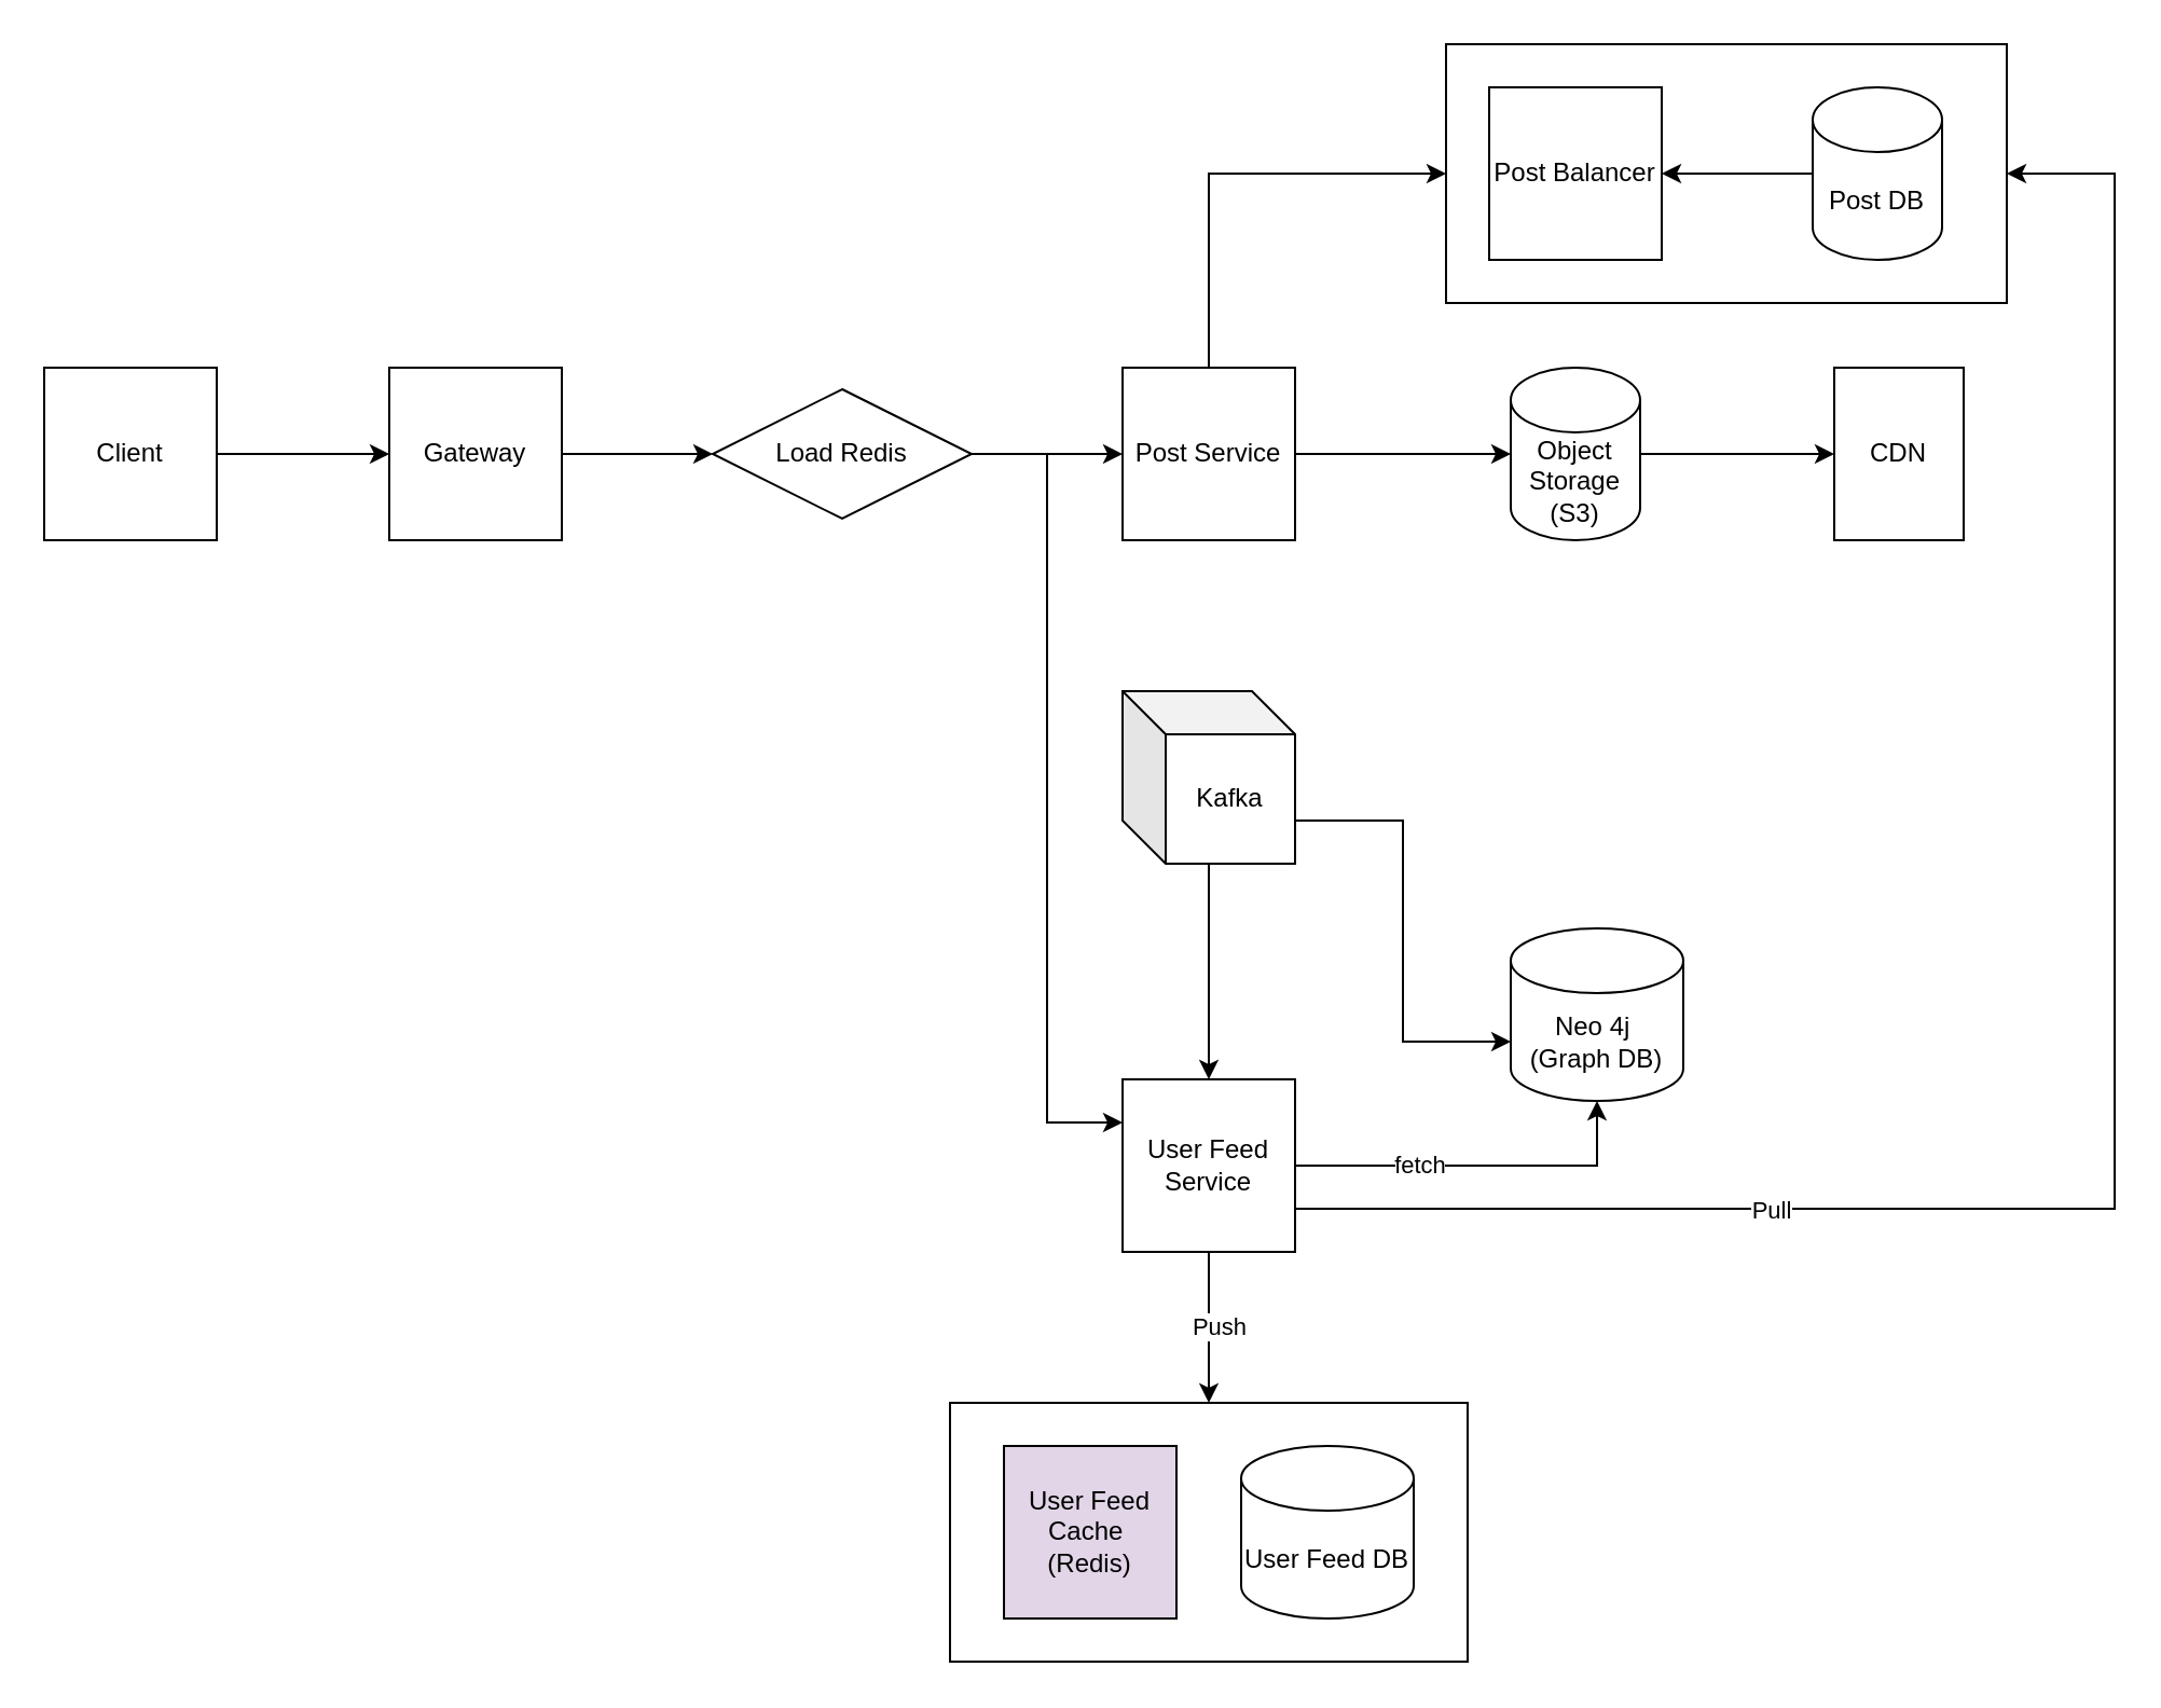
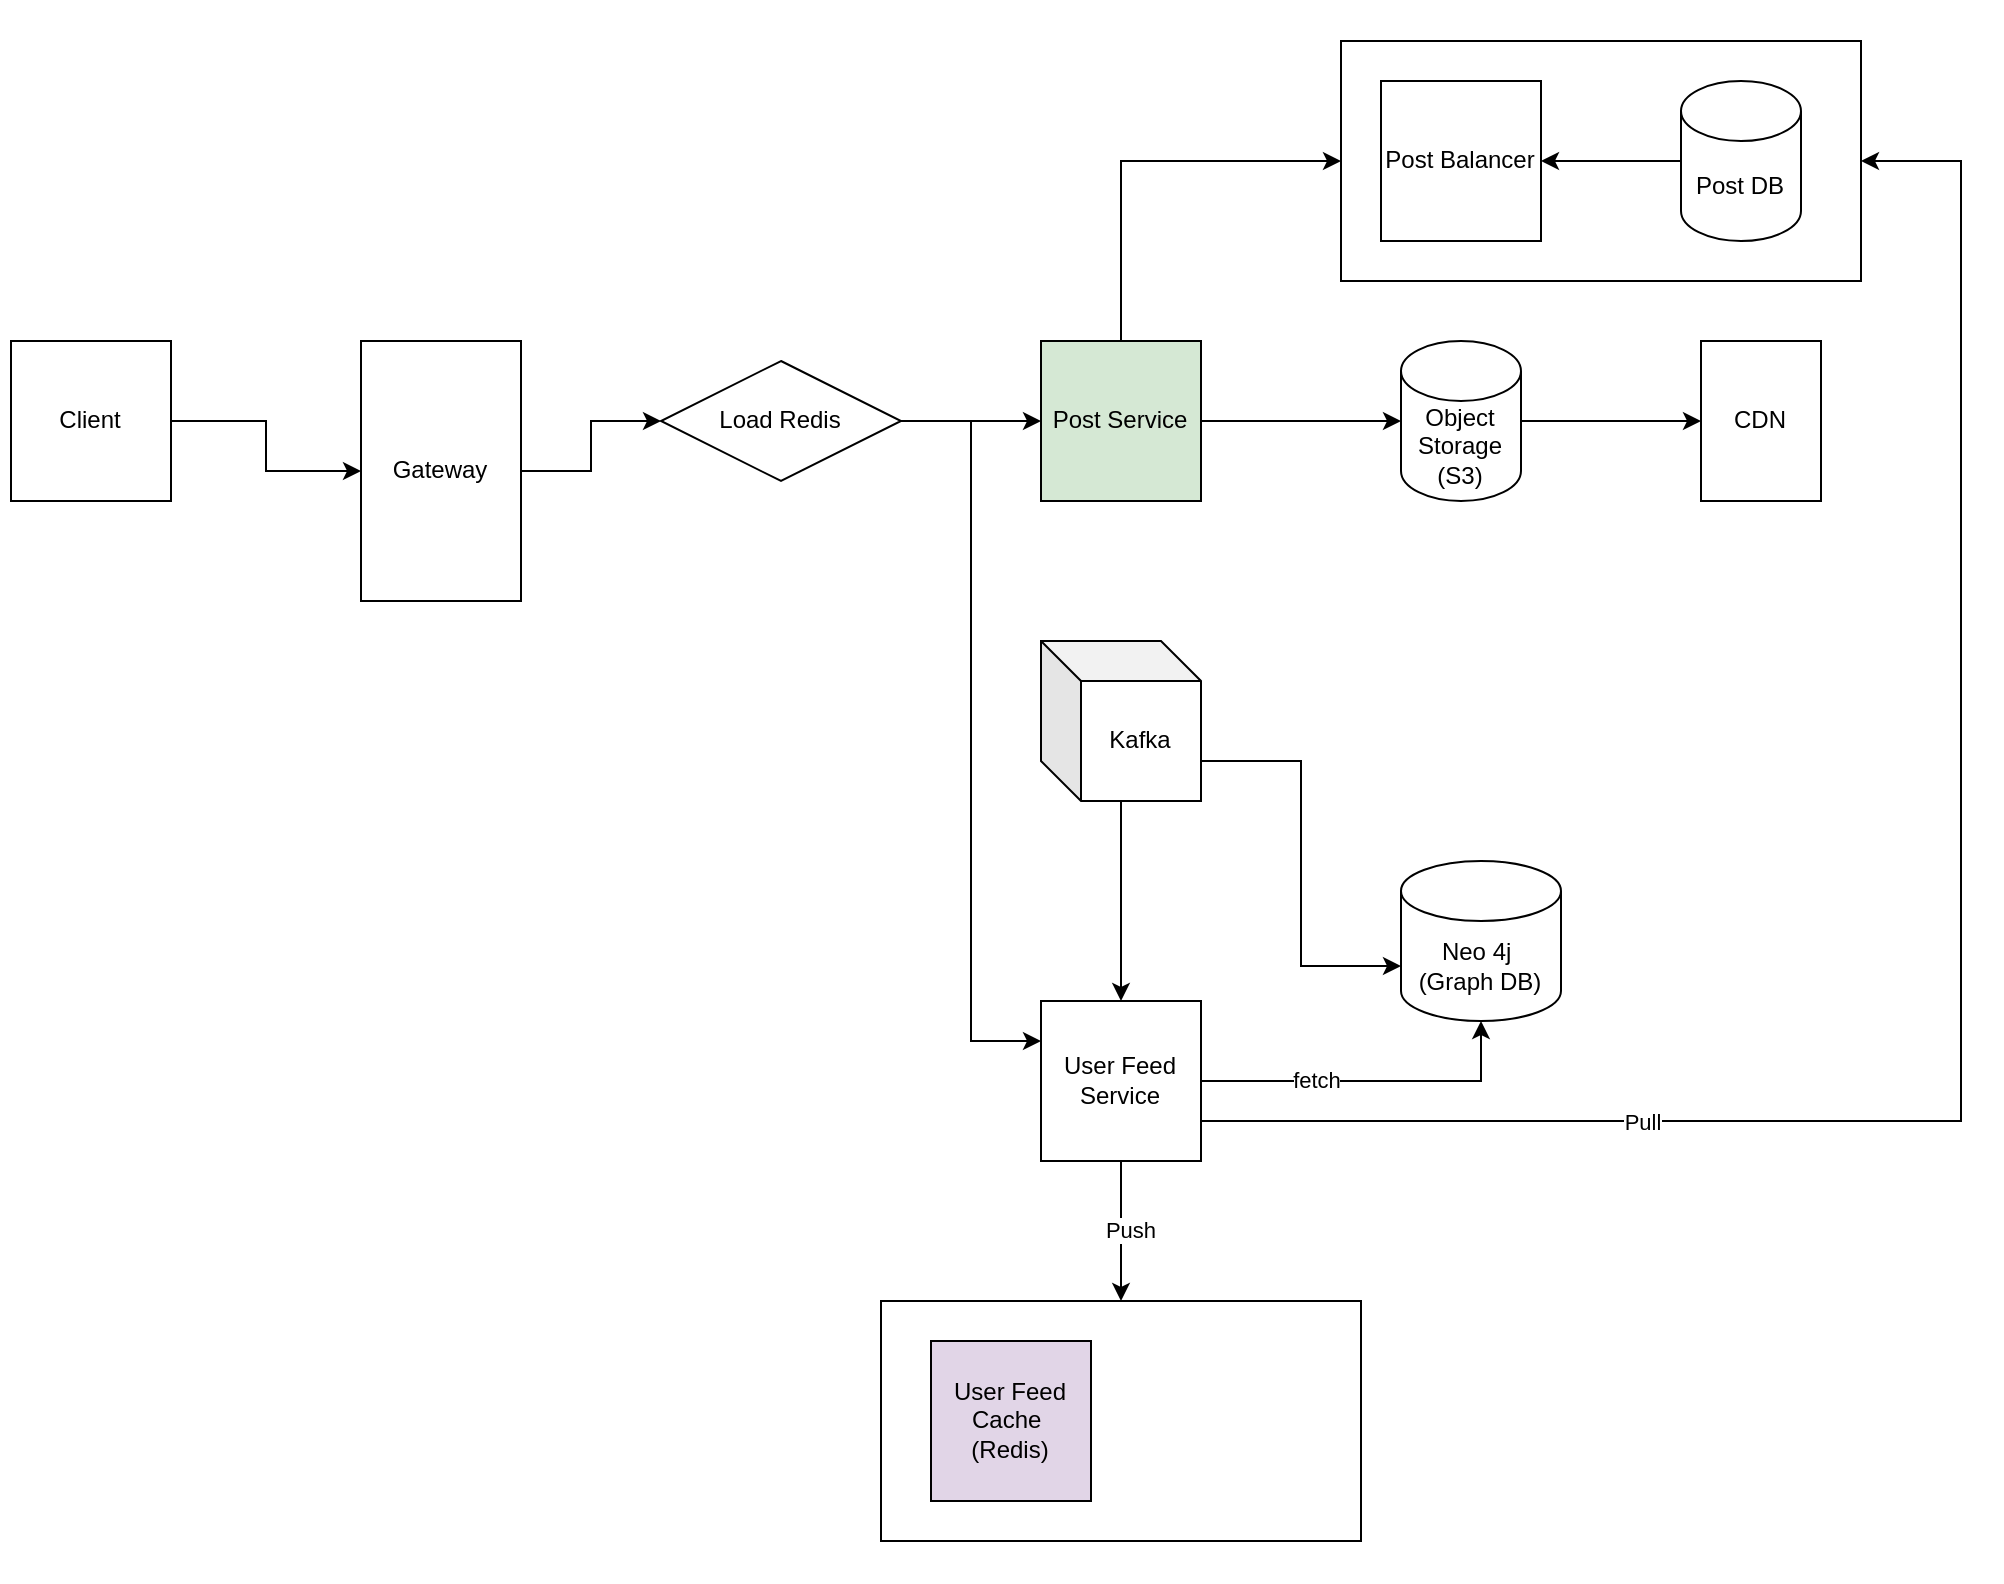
- <mxCell id="15" value="Client" style="whiteSpace=wrap;html=1;aspect=fixed;" parent="1" vertex="1"><mxGeometry x="20" y="170" width="80" height="80" as="geometry" /></mxCell>
+ <mxCell id="15" value="Client" style="whiteSpace=wrap;html=1;aspect=fixed;" parent="1" vertex="1"><mxGeometry x="5" y="170" width="80" height="80" as="geometry" /></mxCell>
- <mxCell id="17" value="Gateway" style="whiteSpace=wrap;html=1;aspect=fixed;" parent="1" vertex="1"><mxGeometry x="180" y="170" width="80" height="80" as="geometry" /></mxCell>
+ <mxCell id="17" value="Gateway" style="whiteSpace=wrap;html=1;aspect=fixed;" parent="1" vertex="1"><mxGeometry x="180" y="170" width="80" height="130" as="geometry" /></mxCell>
- <mxCell id="9" value="Post Service" style="whiteSpace=wrap;html=1;aspect=fixed;" parent="1" vertex="1"><mxGeometry x="520" y="170" width="80" height="80" as="geometry" /></mxCell>
+ <mxCell id="9" value="Post Service" style="whiteSpace=wrap;html=1;aspect=fixed;fillColor=#d5e8d4;" parent="1" vertex="1"><mxGeometry x="520" y="170" width="80" height="80" as="geometry" /></mxCell>
- <mxCell id="30" value="User Feed DB" style="whiteSpace=wrap;html=1;aspect=fixed;shape=cylinder3;boundedLbl=1;backgroundOutline=1;size=15;" parent="1" vertex="1"><mxGeometry x="575" y="670" width="80" height="80" as="geometry" /></mxCell>
